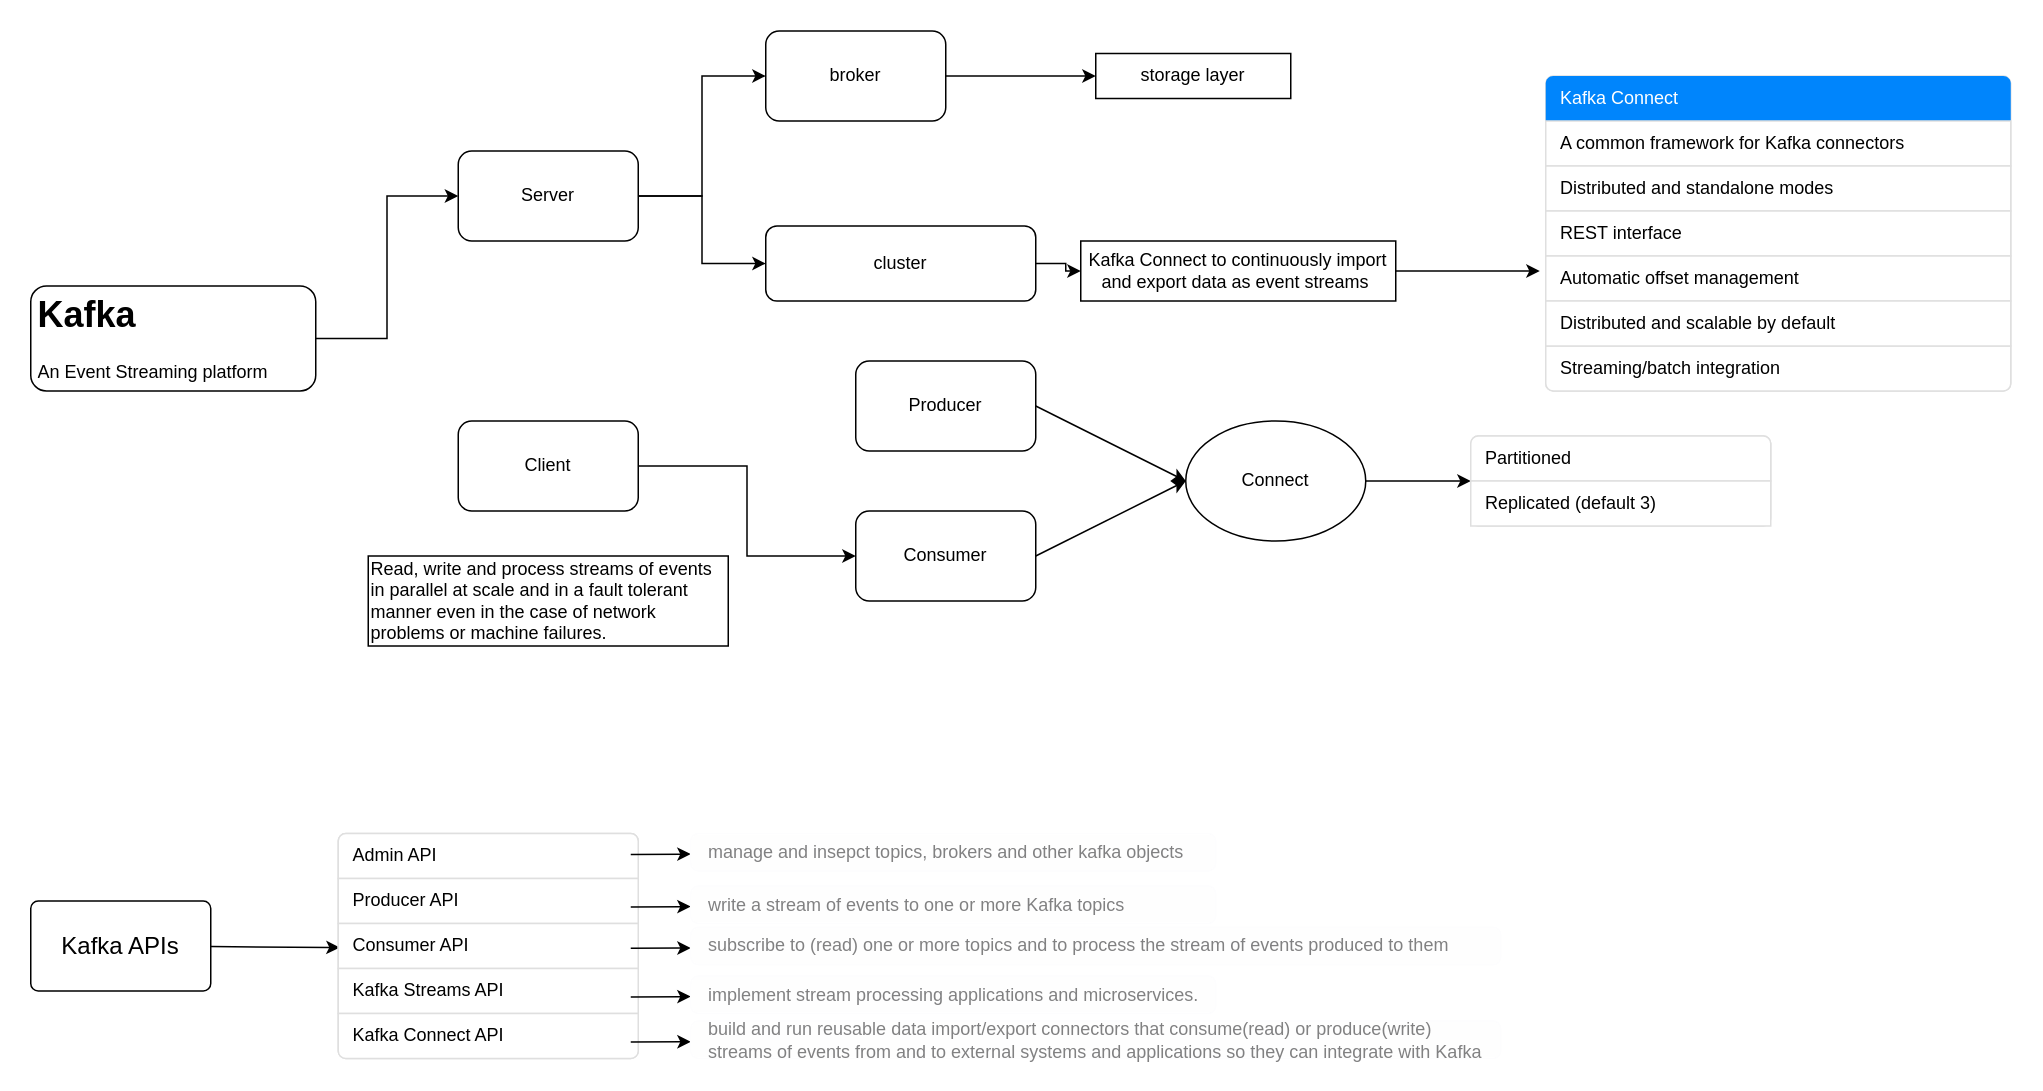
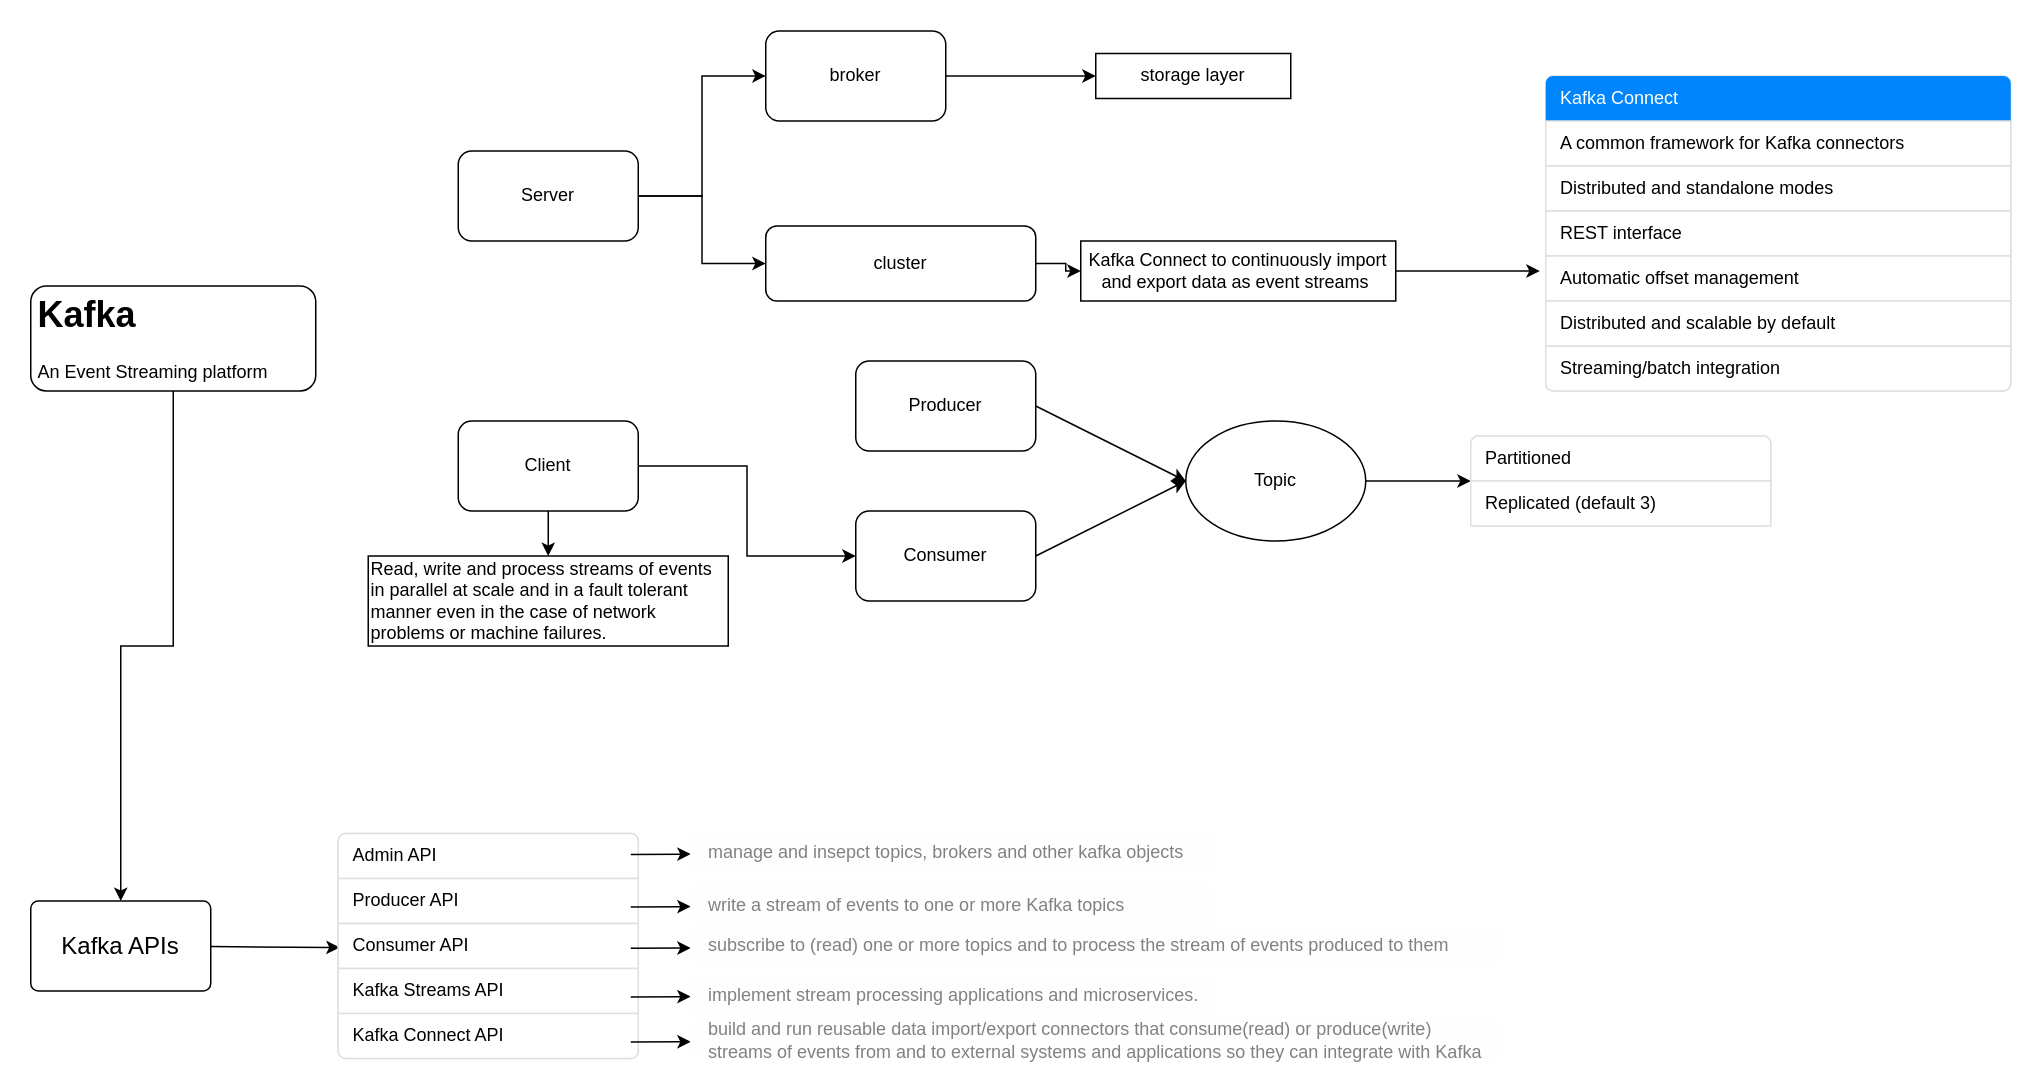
- <mxCell id="2" style="edgeStyle=orthogonalEdgeStyle;rounded=0;orthogonalLoop=1;jettySize=auto;html=1;entryX=0;entryY=0.5;entryDx=0;entryDy=0;" parent="1" source="3" target="6" edge="1"><mxGeometry relative="1" as="geometry" /></mxCell>
+ <mxCell id="2" style="edgeStyle=orthogonalEdgeStyle;rounded=0;orthogonalLoop=1;jettySize=auto;html=1;" parent="1" source="3" target="36" edge="1"><mxGeometry relative="1" as="geometry" /></mxCell>
- <mxCell id="23" value="Connect" style="ellipse;whiteSpace=wrap;html=1;rounded=1;glass=0;sketch=0;strokeColor=#000000;fillColor=none;" parent="1" vertex="1"><mxGeometry x="790" y="280" width="120" height="80" as="geometry" /></mxCell>
+ <mxCell id="23" value="Topic" style="ellipse;whiteSpace=wrap;html=1;rounded=1;glass=0;sketch=0;strokeColor=#000000;fillColor=none;" parent="1" vertex="1"><mxGeometry x="790" y="280" width="120" height="80" as="geometry" /></mxCell>
+ <mxCell id="8" style="edgeStyle=orthogonalEdgeStyle;rounded=0;orthogonalLoop=1;jettySize=auto;html=1;" parent="1" source="9" target="14" edge="1"><mxGeometry relative="1" as="geometry" /></mxCell>
